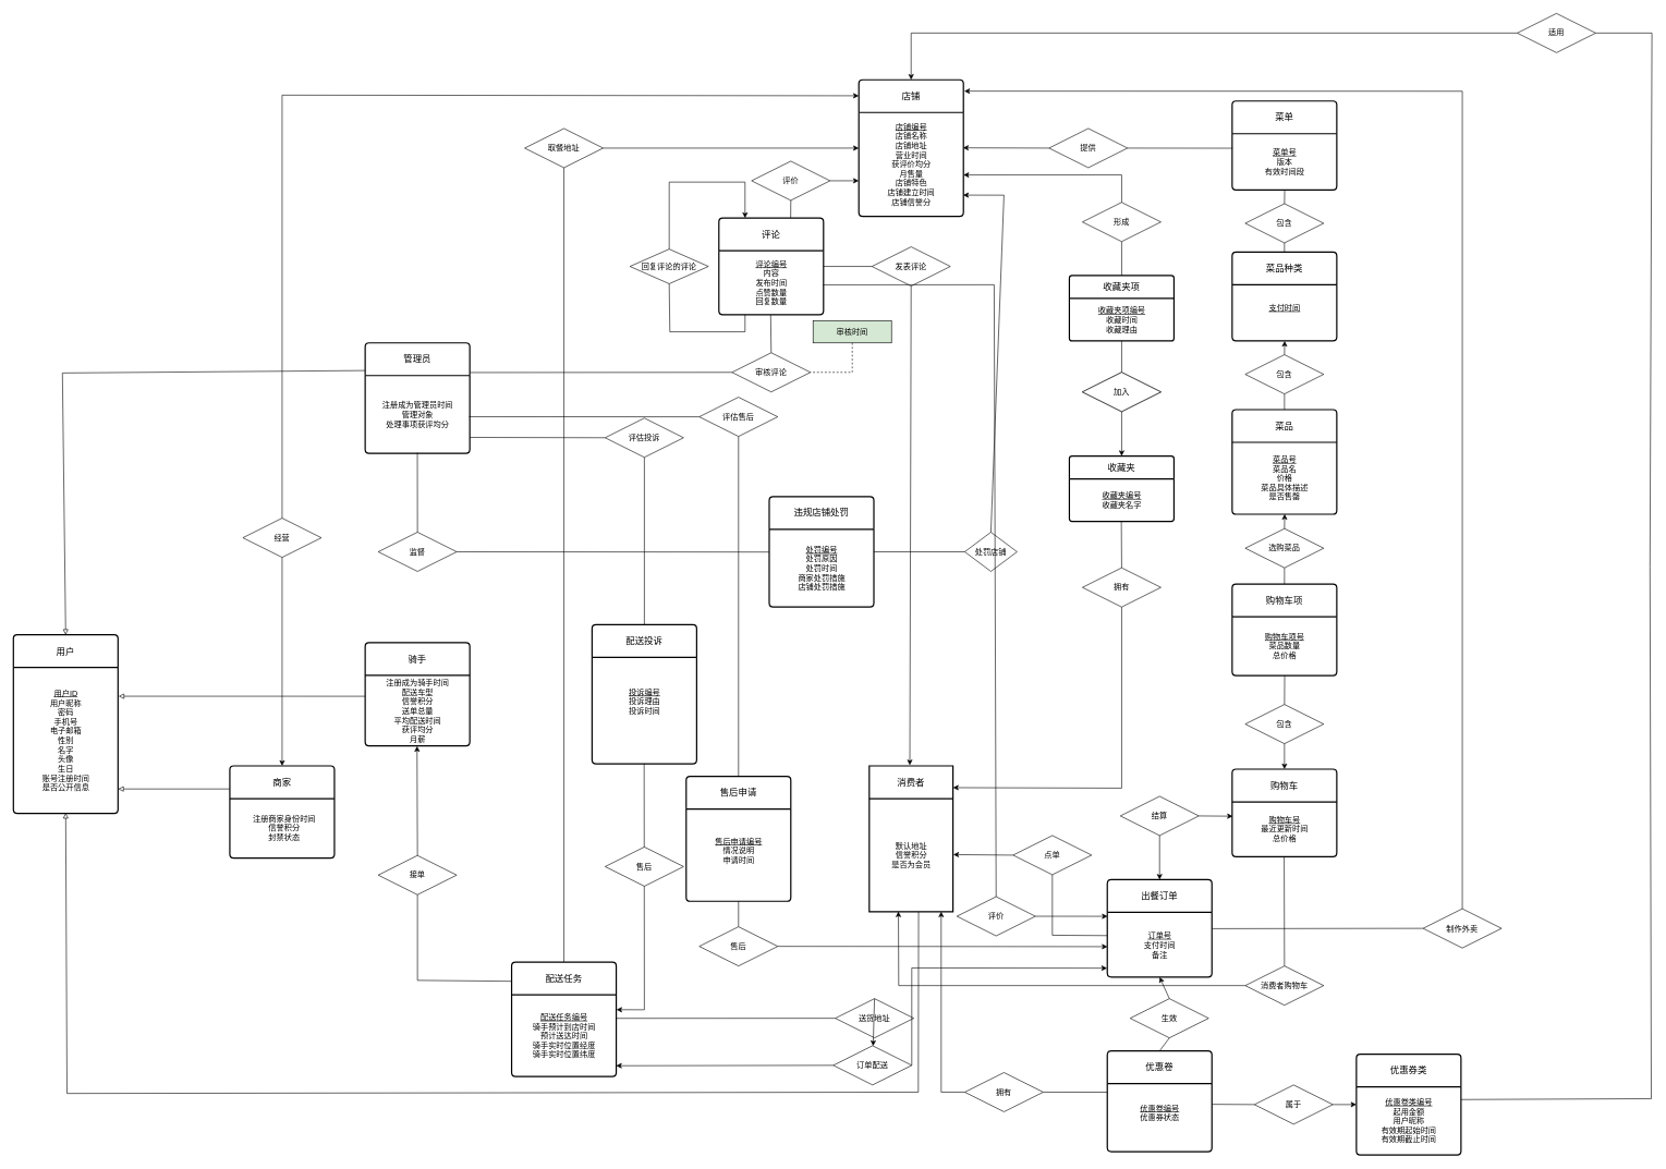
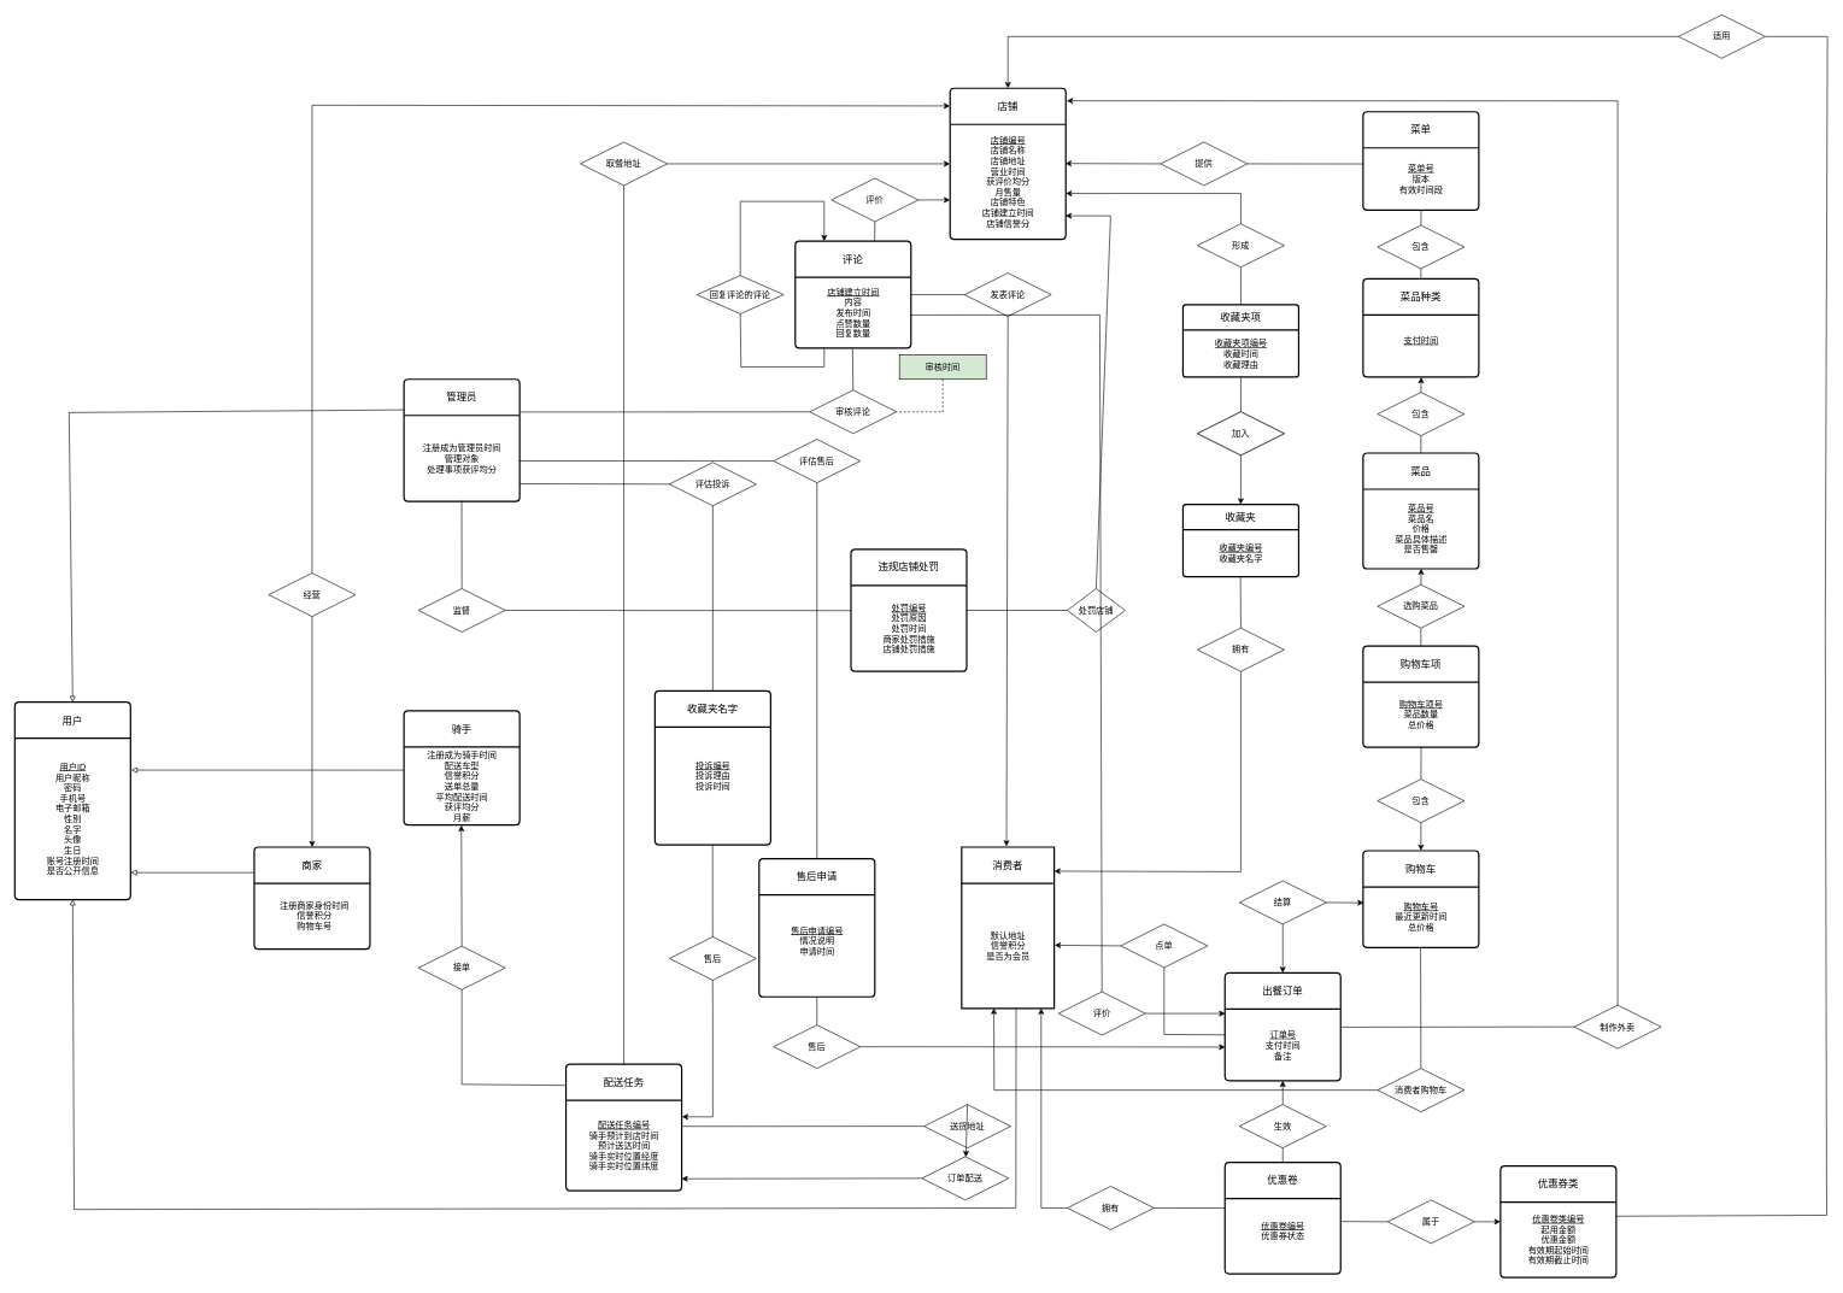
- <mxCell id="36" value="&lt;u&gt;评论编号&lt;/u&gt;&lt;div&gt;内容&lt;/div&gt;&lt;div&gt;发布时间&lt;/div&gt;&lt;div&gt;点赞数量&lt;/div&gt;&lt;div&gt;回复数量&lt;/div&gt;" style="text;html=1;align=center;verticalAlign=middle;resizable=0;points=[];autosize=1;strokeColor=none;fillColor=none;" parent="35" vertex="1"><mxGeometry y="50" width="160" height="98" as="geometry" /></mxCell>
+ <mxCell id="36" value="&lt;u&gt;店铺建立时间&lt;/u&gt;&lt;div&gt;内容&lt;/div&gt;&lt;div&gt;发布时间&lt;/div&gt;&lt;div&gt;点赞数量&lt;/div&gt;&lt;div&gt;回复数量&lt;/div&gt;" style="text;html=1;align=center;verticalAlign=middle;resizable=0;points=[];autosize=1;strokeColor=none;fillColor=none;" parent="35" vertex="1"><mxGeometry y="50" width="160" height="98" as="geometry" /></mxCell>
- <mxCell id="100" value="配送投诉" style="swimlane;childLayout=stackLayout;horizontal=1;startSize=50;horizontalStack=0;rounded=1;fontSize=14;fontStyle=0;strokeWidth=2;resizeParent=0;resizeLast=1;shadow=0;dashed=0;align=center;arcSize=4;whiteSpace=wrap;html=1;" parent="1" vertex="1"><mxGeometry x="905" y="955" width="160" height="213" as="geometry" /></mxCell>
+ <mxCell id="100" value="收藏夹名字" style="swimlane;childLayout=stackLayout;horizontal=1;startSize=50;horizontalStack=0;rounded=1;fontSize=14;fontStyle=0;strokeWidth=2;resizeParent=0;resizeLast=1;shadow=0;dashed=0;align=center;arcSize=4;whiteSpace=wrap;html=1;" parent="1" vertex="1"><mxGeometry x="905" y="955" width="160" height="213" as="geometry" /></mxCell>
- <mxCell id="74" value="注册商家身份时间&lt;div&gt;信誉积分&lt;/div&gt;&lt;div&gt;封禁状态&lt;/div&gt;" style="text;html=1;align=center;verticalAlign=middle;resizable=0;points=[];autosize=1;strokeColor=none;fillColor=none;" parent="1" vertex="1"><mxGeometry x="354" y="1220" width="160" height="91" as="geometry" /></mxCell>
+ <mxCell id="74" value="注册商家身份时间&lt;div&gt;信誉积分&lt;/div&gt;&lt;div&gt;购物车号&lt;/div&gt;" style="text;html=1;align=center;verticalAlign=middle;resizable=0;points=[];autosize=1;strokeColor=none;fillColor=none;" parent="1" vertex="1"><mxGeometry x="354" y="1220" width="160" height="91" as="geometry" /></mxCell>
- <mxCell id="138" value="" style="endArrow=classic;html=1;rounded=0;exitX=1;exitY=0.5;exitDx=0;exitDy=0;entryX=-0.002;entryY=0.862;entryDx=0;entryDy=0;entryPerimeter=0;" parent="1" source="136" target="17" edge="1"><mxGeometry width="50" height="50" relative="1" as="geometry"><mxPoint x="1229" y="1478" as="sourcePoint" /><mxPoint x="1279" y="1428" as="targetPoint" /><Array as="points"><mxPoint x="1394" y="1480" /></Array></mxGeometry></mxCell>
- <mxCell id="23" value="生效" style="shape=rhombus;perimeter=rhombusPerimeter;whiteSpace=wrap;html=1;align=center;" parent="1" vertex="1"><mxGeometry x="1728" y="1527" width="120" height="60" as="geometry" /></mxCell>
+ <mxCell id="23" value="生效" style="shape=rhombus;perimeter=rhombusPerimeter;whiteSpace=wrap;html=1;align=center;" parent="1" vertex="1"><mxGeometry x="1713" y="1527" width="120" height="60" as="geometry" /></mxCell>
- <mxCell id="126" value="&lt;u&gt;优惠卷类编号&lt;/u&gt;&lt;div&gt;起用金额&lt;/div&gt;&lt;div&gt;用户昵称&lt;br&gt;&lt;div&gt;有效期起始时间&lt;/div&gt;&lt;div&gt;有效期截止时间&lt;/div&gt;&lt;/div&gt;" style="text;html=1;align=center;verticalAlign=middle;resizable=0;points=[];autosize=1;strokeColor=none;fillColor=none;" parent="125" vertex="1"><mxGeometry y="50" width="160" height="104" as="geometry" /></mxCell>
+ <mxCell id="126" value="&lt;u&gt;优惠卷类编号&lt;/u&gt;&lt;div&gt;起用金额&lt;/div&gt;&lt;div&gt;优惠金额&lt;br&gt;&lt;div&gt;有效期起始时间&lt;/div&gt;&lt;div&gt;有效期截止时间&lt;/div&gt;&lt;/div&gt;" style="text;html=1;align=center;verticalAlign=middle;resizable=0;points=[];autosize=1;strokeColor=none;fillColor=none;" parent="125" vertex="1"><mxGeometry y="50" width="160" height="104" as="geometry" /></mxCell>
